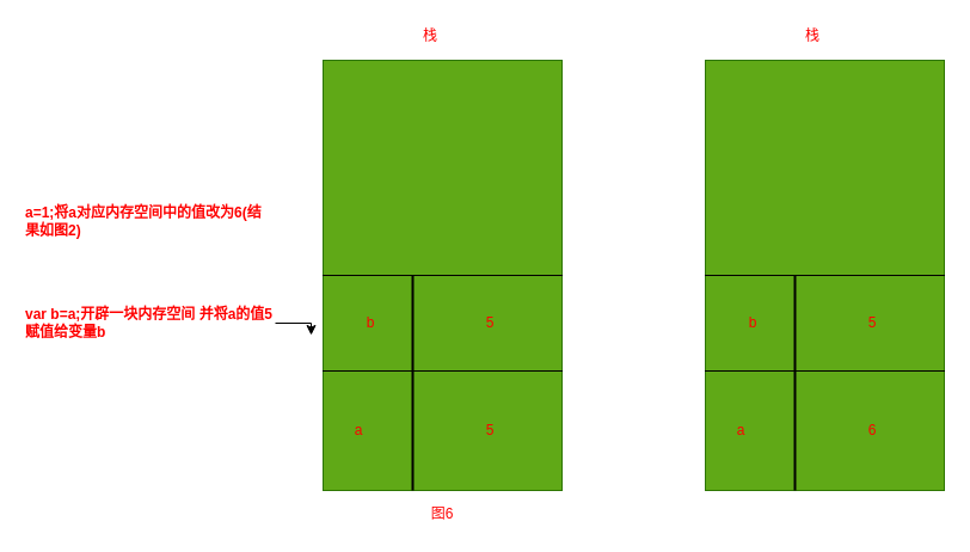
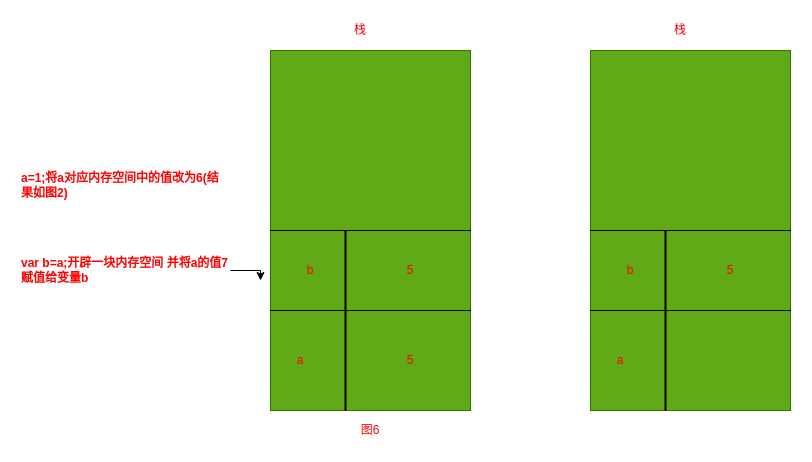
- <mxCell id="9" value="&lt;h1 style=&quot;text-align: left ; font-size: 12px&quot;&gt;var b=a;开辟一块内存空间 并将a的值5赋值给变量b&lt;/h1&gt;" style="text;html=1;strokeColor=none;fillColor=none;align=center;verticalAlign=middle;whiteSpace=wrap;rounded=0;fontColor=#FF0000;fontStyle=0;fontSize=12;" parent="1" vertex="1"><mxGeometry x="20" y="255" width="210" height="30" as="geometry" /></mxCell>
+ <mxCell id="9" value="&lt;h1 style=&quot;text-align: left ; font-size: 12px&quot;&gt;var b=a;开辟一块内存空间 并将a的值7赋值给变量b&lt;/h1&gt;" style="text;html=1;strokeColor=none;fillColor=none;align=center;verticalAlign=middle;whiteSpace=wrap;rounded=0;fontColor=#FF0000;fontStyle=0;fontSize=12;" parent="1" vertex="1"><mxGeometry x="20" y="255" width="210" height="30" as="geometry" /></mxCell>
- <mxCell id="18" value="6" style="text;html=1;strokeColor=none;fillColor=none;align=center;verticalAlign=middle;whiteSpace=wrap;rounded=0;fontSize=12;fontColor=#FF0000;" parent="1" vertex="1"><mxGeometry x="710" y="350" width="40" height="20" as="geometry" /></mxCell>
